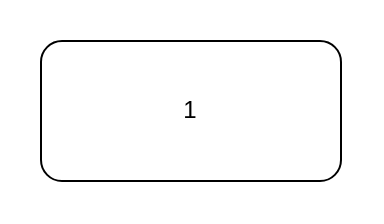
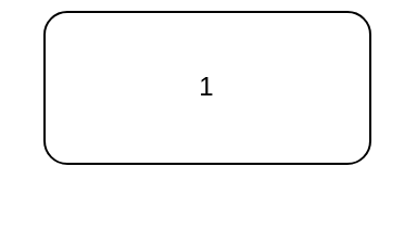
- <mxCell id="2" value="1" style="rounded=1;whiteSpace=wrap;html=1;" vertex="1" parent="1"><mxGeometry x="20" y="20" width="150" height="70" as="geometry" /></mxCell>
+ <mxCell id="2" value="1" style="rounded=1;whiteSpace=wrap;html=1;" vertex="1" parent="1"><mxGeometry x="20" y="5" width="150" height="70" as="geometry" /></mxCell>
